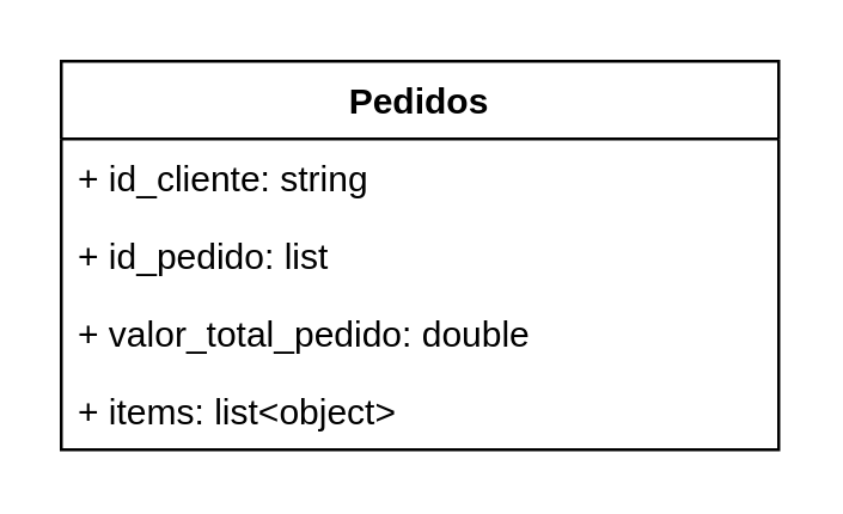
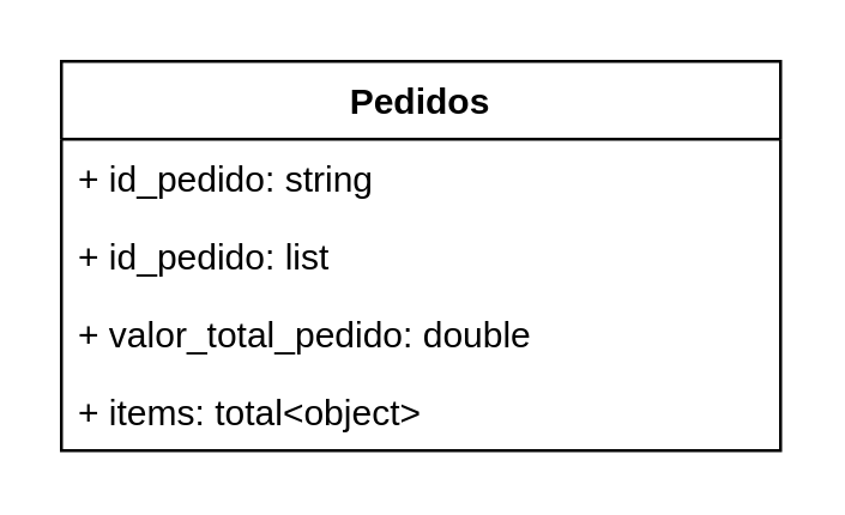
- <mxCell id="3" value="+ id_cliente: string" style="text;strokeColor=none;fillColor=none;align=left;verticalAlign=top;spacingLeft=4;spacingRight=4;overflow=hidden;rotatable=0;points=[[0,0.5],[1,0.5]];portConstraint=eastwest;whiteSpace=wrap;html=1;" vertex="1" parent="2"><mxGeometry y="26" width="240" height="26" as="geometry" /></mxCell>
+ <mxCell id="3" value="+ id_pedido: string" style="text;strokeColor=none;fillColor=none;align=left;verticalAlign=top;spacingLeft=4;spacingRight=4;overflow=hidden;rotatable=0;points=[[0,0.5],[1,0.5]];portConstraint=eastwest;whiteSpace=wrap;html=1;" vertex="1" parent="2"><mxGeometry y="26" width="240" height="26" as="geometry" /></mxCell>
- <mxCell id="6" value="+ items: list&amp;lt;object&amp;gt;" style="text;strokeColor=none;fillColor=none;align=left;verticalAlign=top;spacingLeft=4;spacingRight=4;overflow=hidden;rotatable=0;points=[[0,0.5],[1,0.5]];portConstraint=eastwest;whiteSpace=wrap;html=1;" vertex="1" parent="2"><mxGeometry y="104" width="240" height="26" as="geometry" /></mxCell>
+ <mxCell id="6" value="+ items: total&amp;lt;object&amp;gt;" style="text;strokeColor=none;fillColor=none;align=left;verticalAlign=top;spacingLeft=4;spacingRight=4;overflow=hidden;rotatable=0;points=[[0,0.5],[1,0.5]];portConstraint=eastwest;whiteSpace=wrap;html=1;" vertex="1" parent="2"><mxGeometry y="104" width="240" height="26" as="geometry" /></mxCell>
